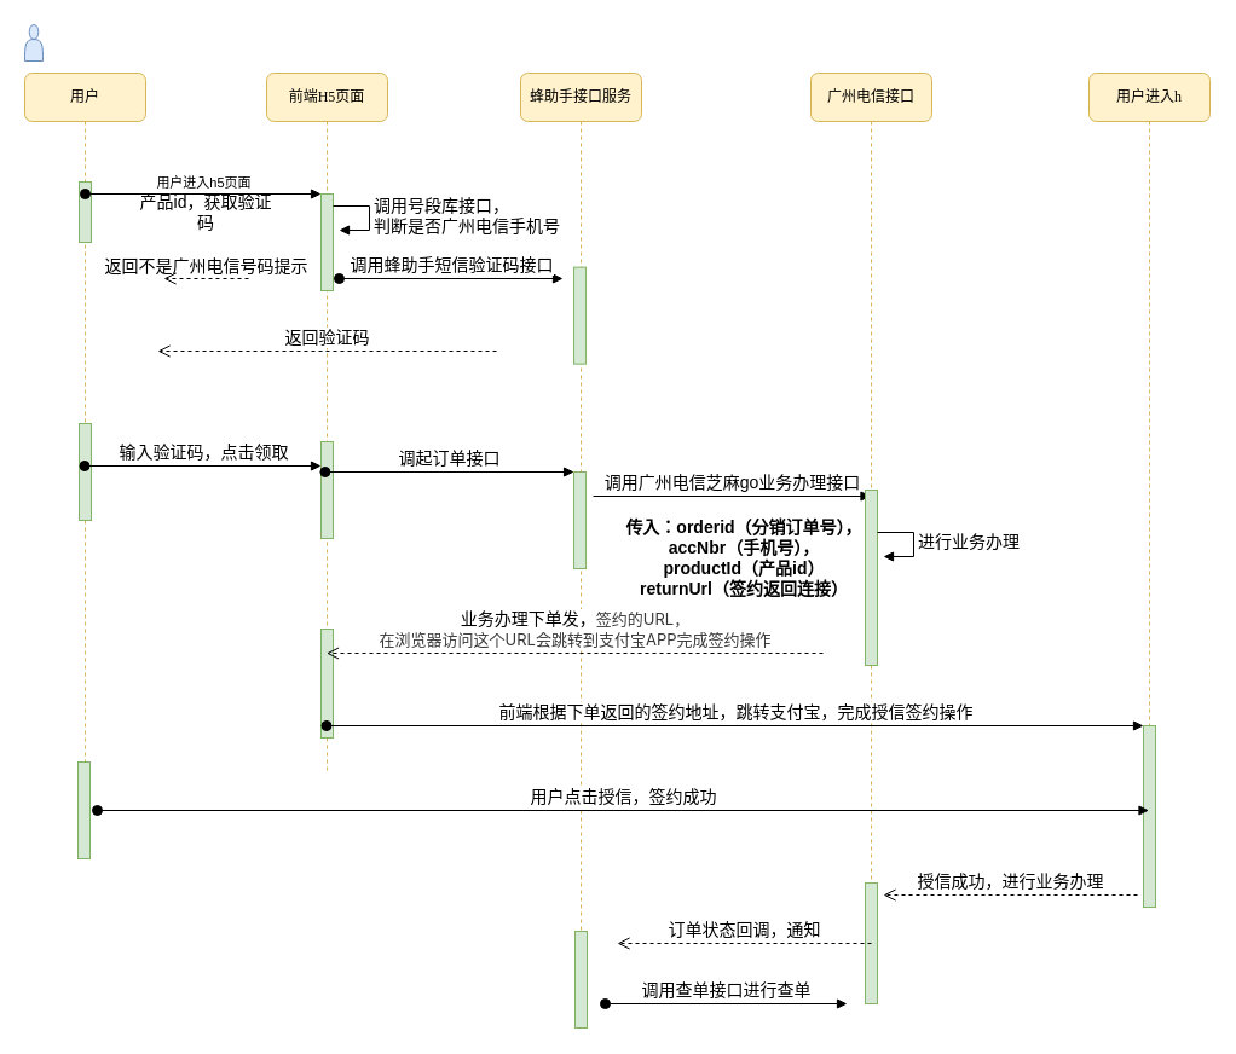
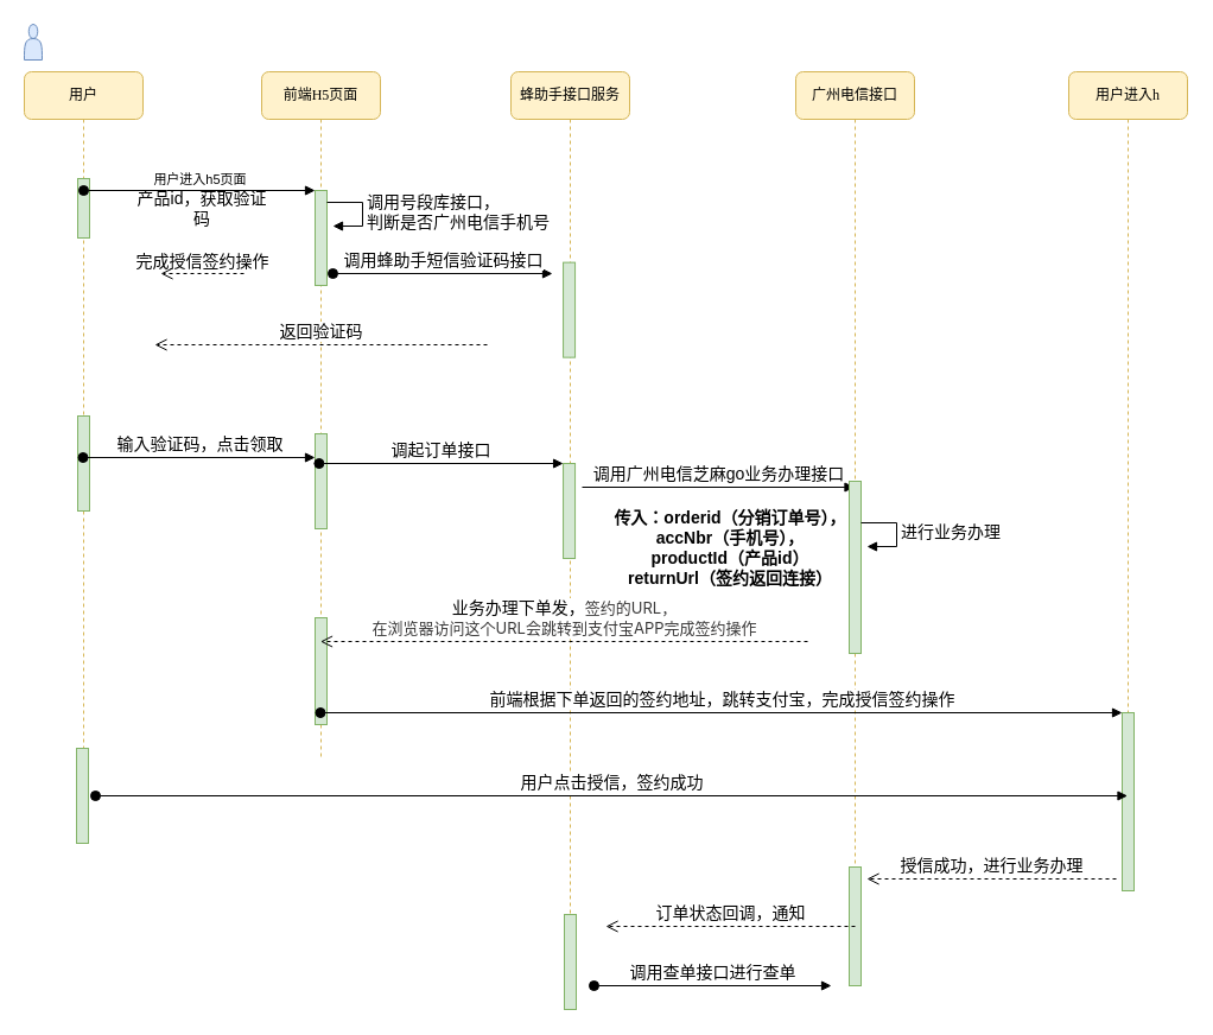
- <mxCell id="28" value="返回不是广州电信号码提示" style="text;html=1;align=center;verticalAlign=middle;resizable=0;points=[];autosize=1;strokeColor=none;fillColor=none;fontSize=14;" vertex="1" parent="1"><mxGeometry x="75" y="205" width="190" height="30" as="geometry" /></mxCell>
+ <mxCell id="28" value="完成授信签约操作" style="text;html=1;align=center;verticalAlign=middle;resizable=0;points=[];autosize=1;strokeColor=none;fillColor=none;fontSize=14;" vertex="1" parent="1"><mxGeometry x="75" y="205" width="190" height="30" as="geometry" /></mxCell>
